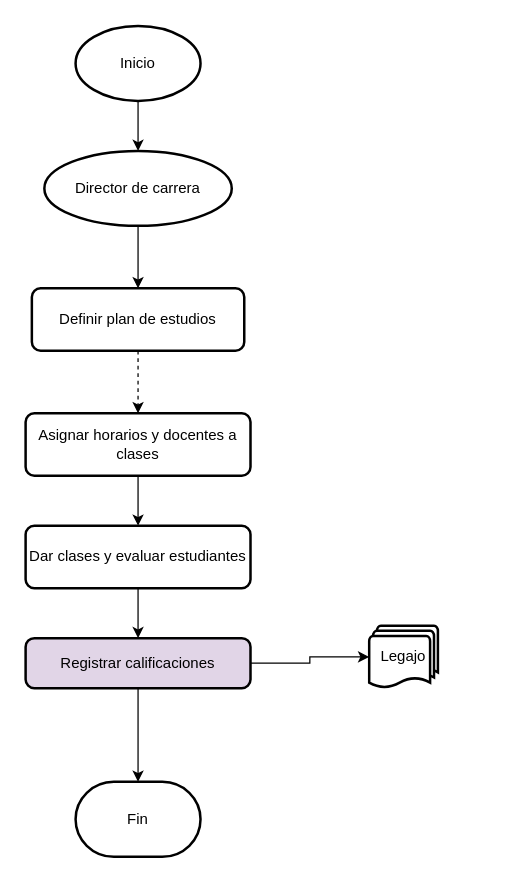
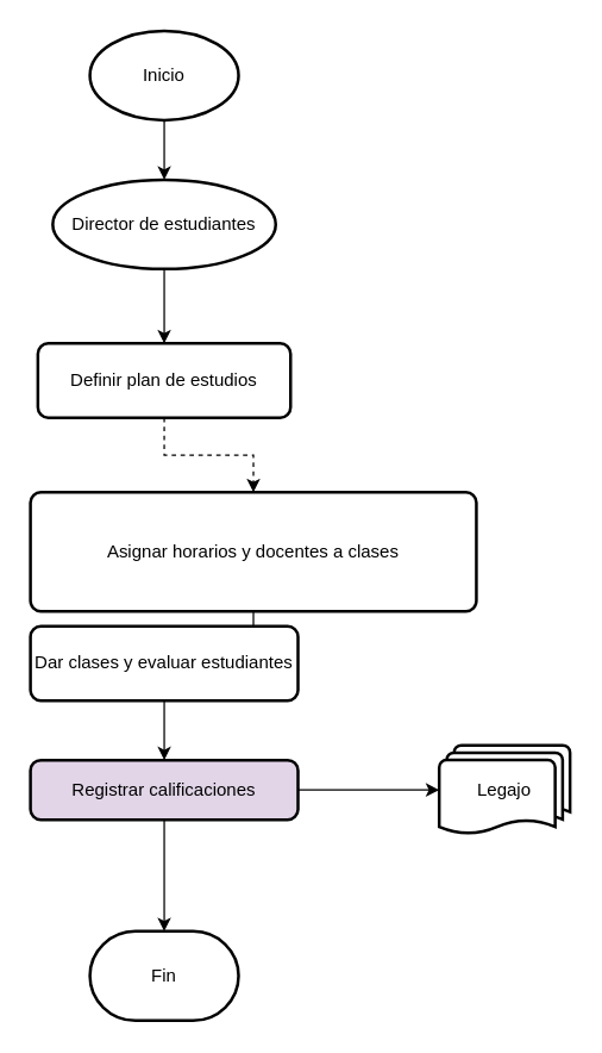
- <mxCell id="3" value="Director de carrera" style="strokeWidth=2;html=1;shape=mxgraph.flowchart.start_1;whiteSpace=wrap;" vertex="1" parent="1"><mxGeometry x="35" y="120" width="150" height="60" as="geometry" /></mxCell>
+ <mxCell id="3" value="Director de estudiantes" style="strokeWidth=2;html=1;shape=mxgraph.flowchart.start_1;whiteSpace=wrap;" vertex="1" parent="1"><mxGeometry x="35" y="120" width="150" height="60" as="geometry" /></mxCell>
- <mxCell id="7" value="Asignar horarios y docentes a clases" style="rounded=1;whiteSpace=wrap;html=1;absoluteArcSize=1;arcSize=14;strokeWidth=2;" vertex="1" parent="1"><mxGeometry x="20" y="330" width="180" height="50" as="geometry" /></mxCell>
+ <mxCell id="7" value="Asignar horarios y docentes a clases" style="rounded=1;whiteSpace=wrap;html=1;absoluteArcSize=1;arcSize=14;strokeWidth=2;" vertex="1" parent="1"><mxGeometry x="20" y="330" width="300" height="80" as="geometry" /></mxCell>
- <mxCell id="11" value="Legajo" style="strokeWidth=2;html=1;shape=mxgraph.flowchart.multi-document;whiteSpace=wrap;" vertex="1" parent="1"><mxGeometry x="295" y="500" width="55" height="50" as="geometry" /></mxCell>
+ <mxCell id="11" value="Legajo" style="strokeWidth=2;html=1;shape=mxgraph.flowchart.multi-document;whiteSpace=wrap;" vertex="1" parent="1"><mxGeometry x="295" y="500" width="88" height="60" as="geometry" /></mxCell>
